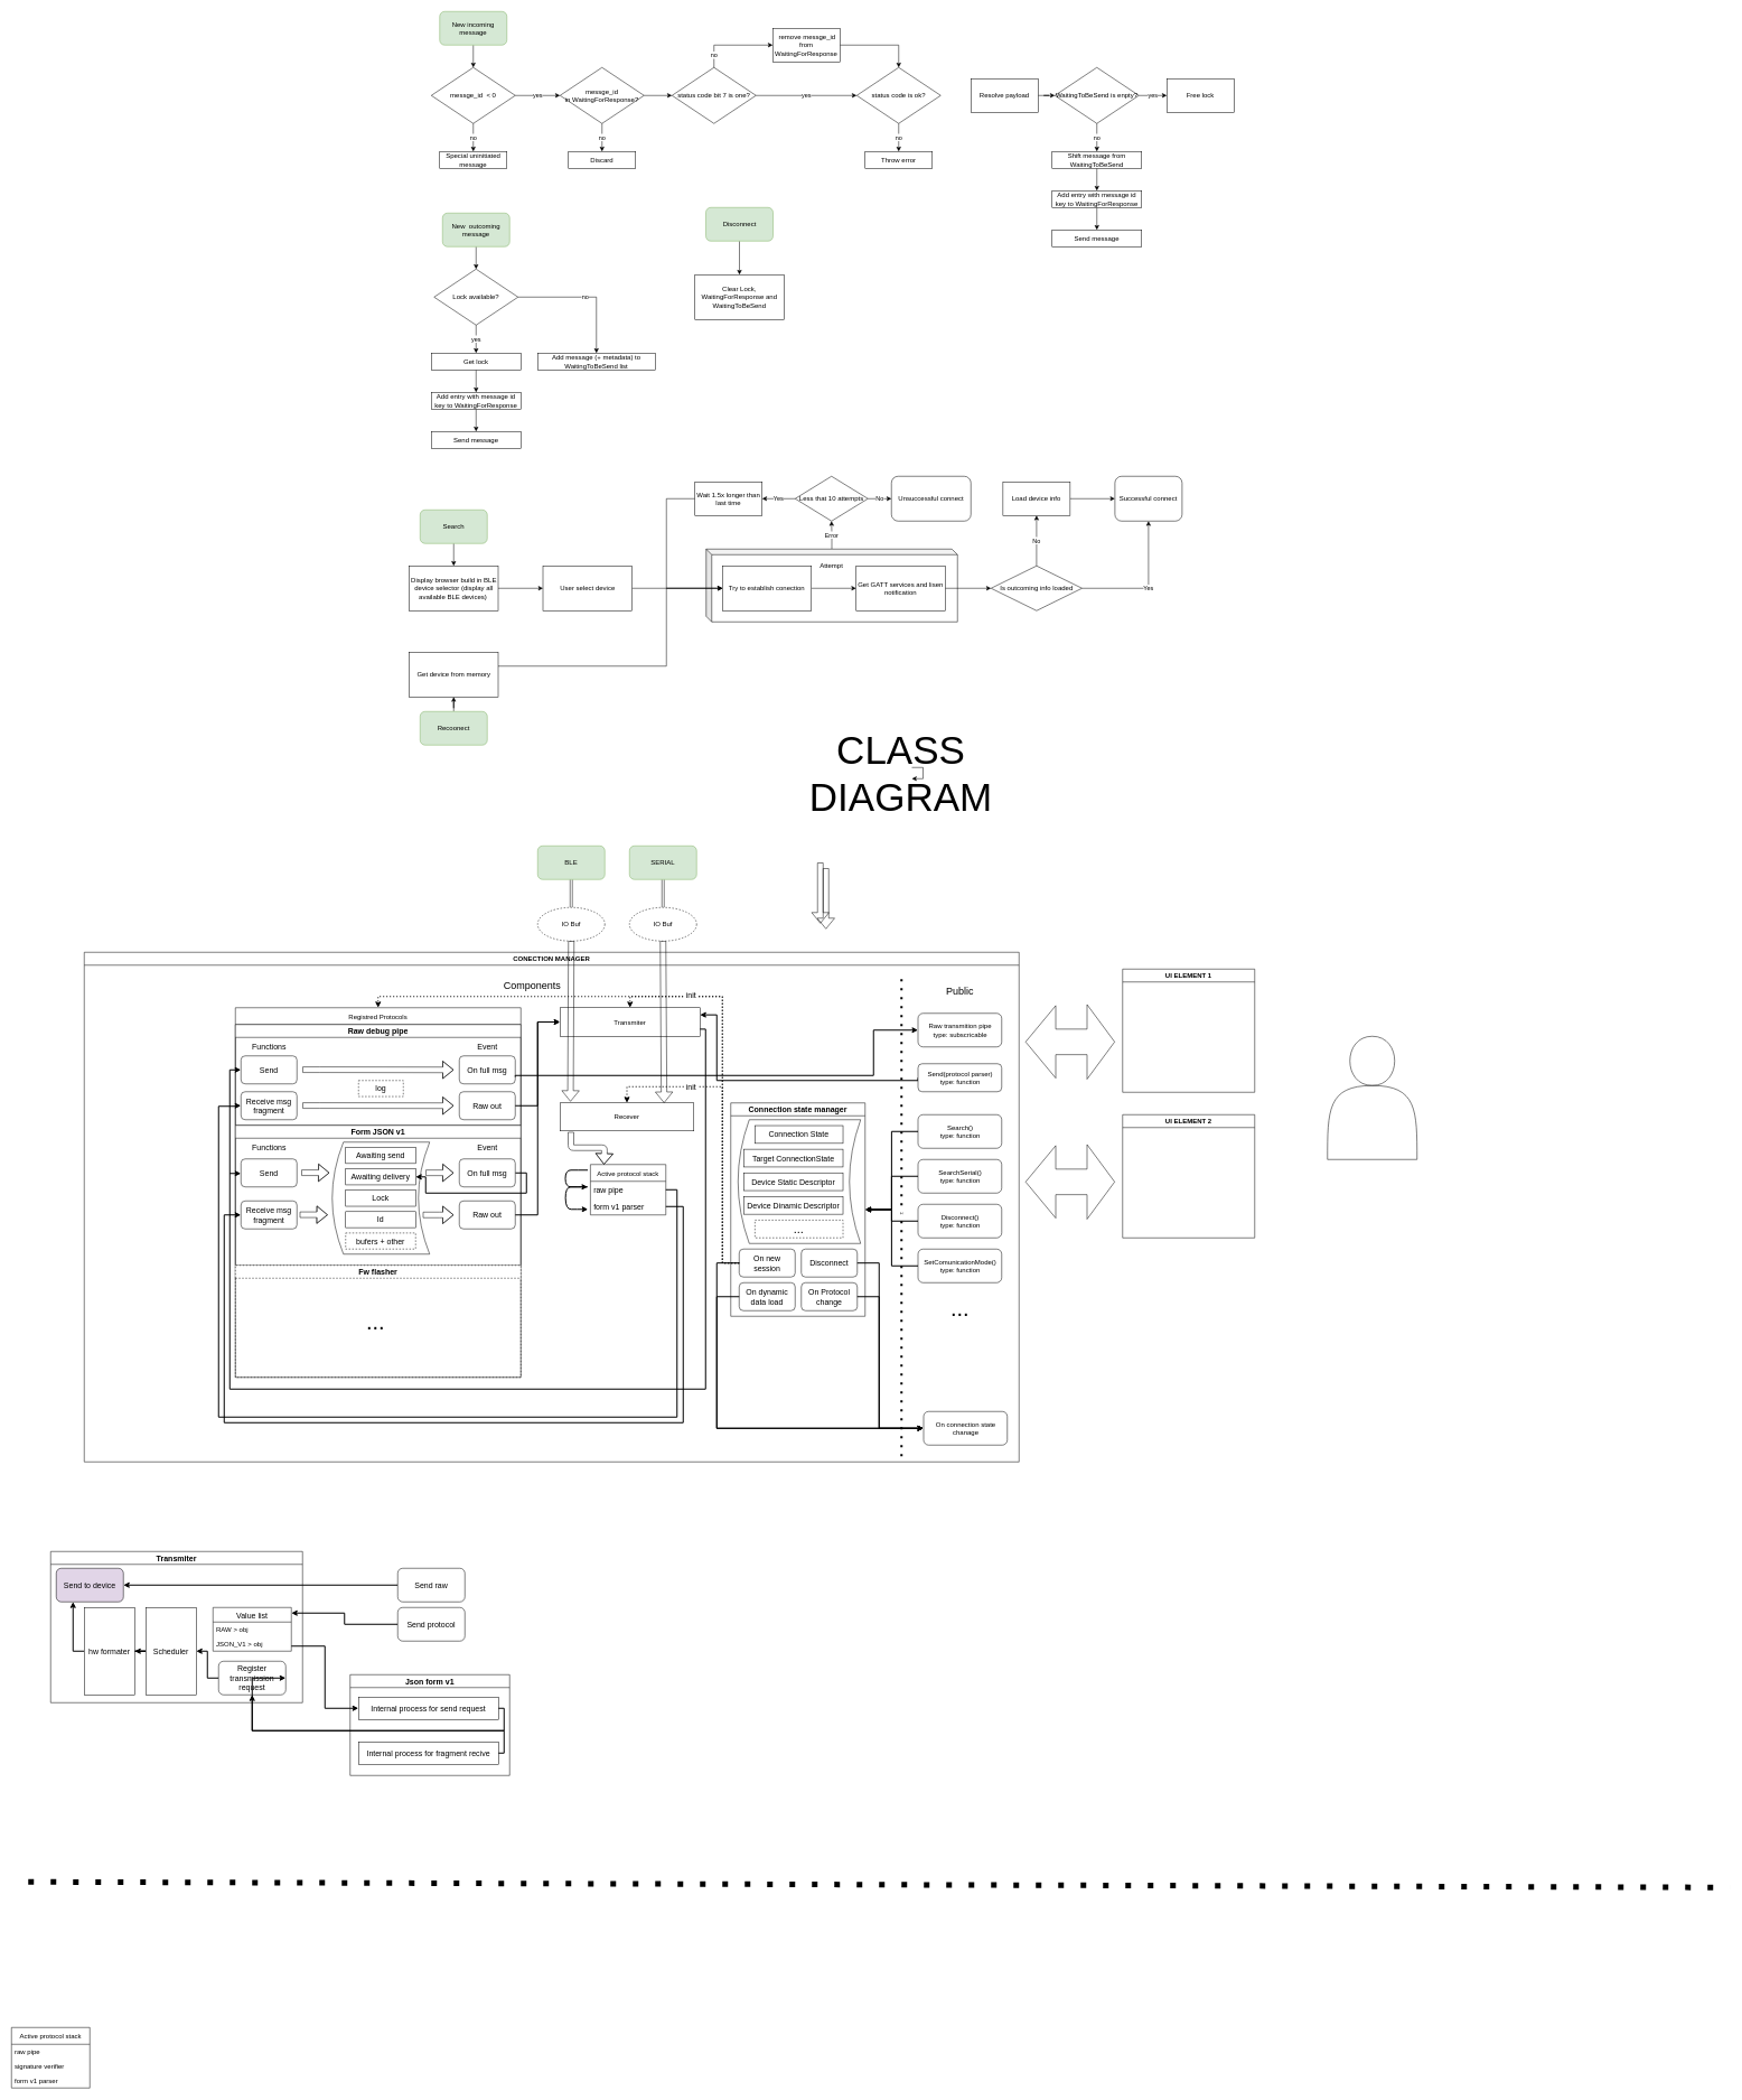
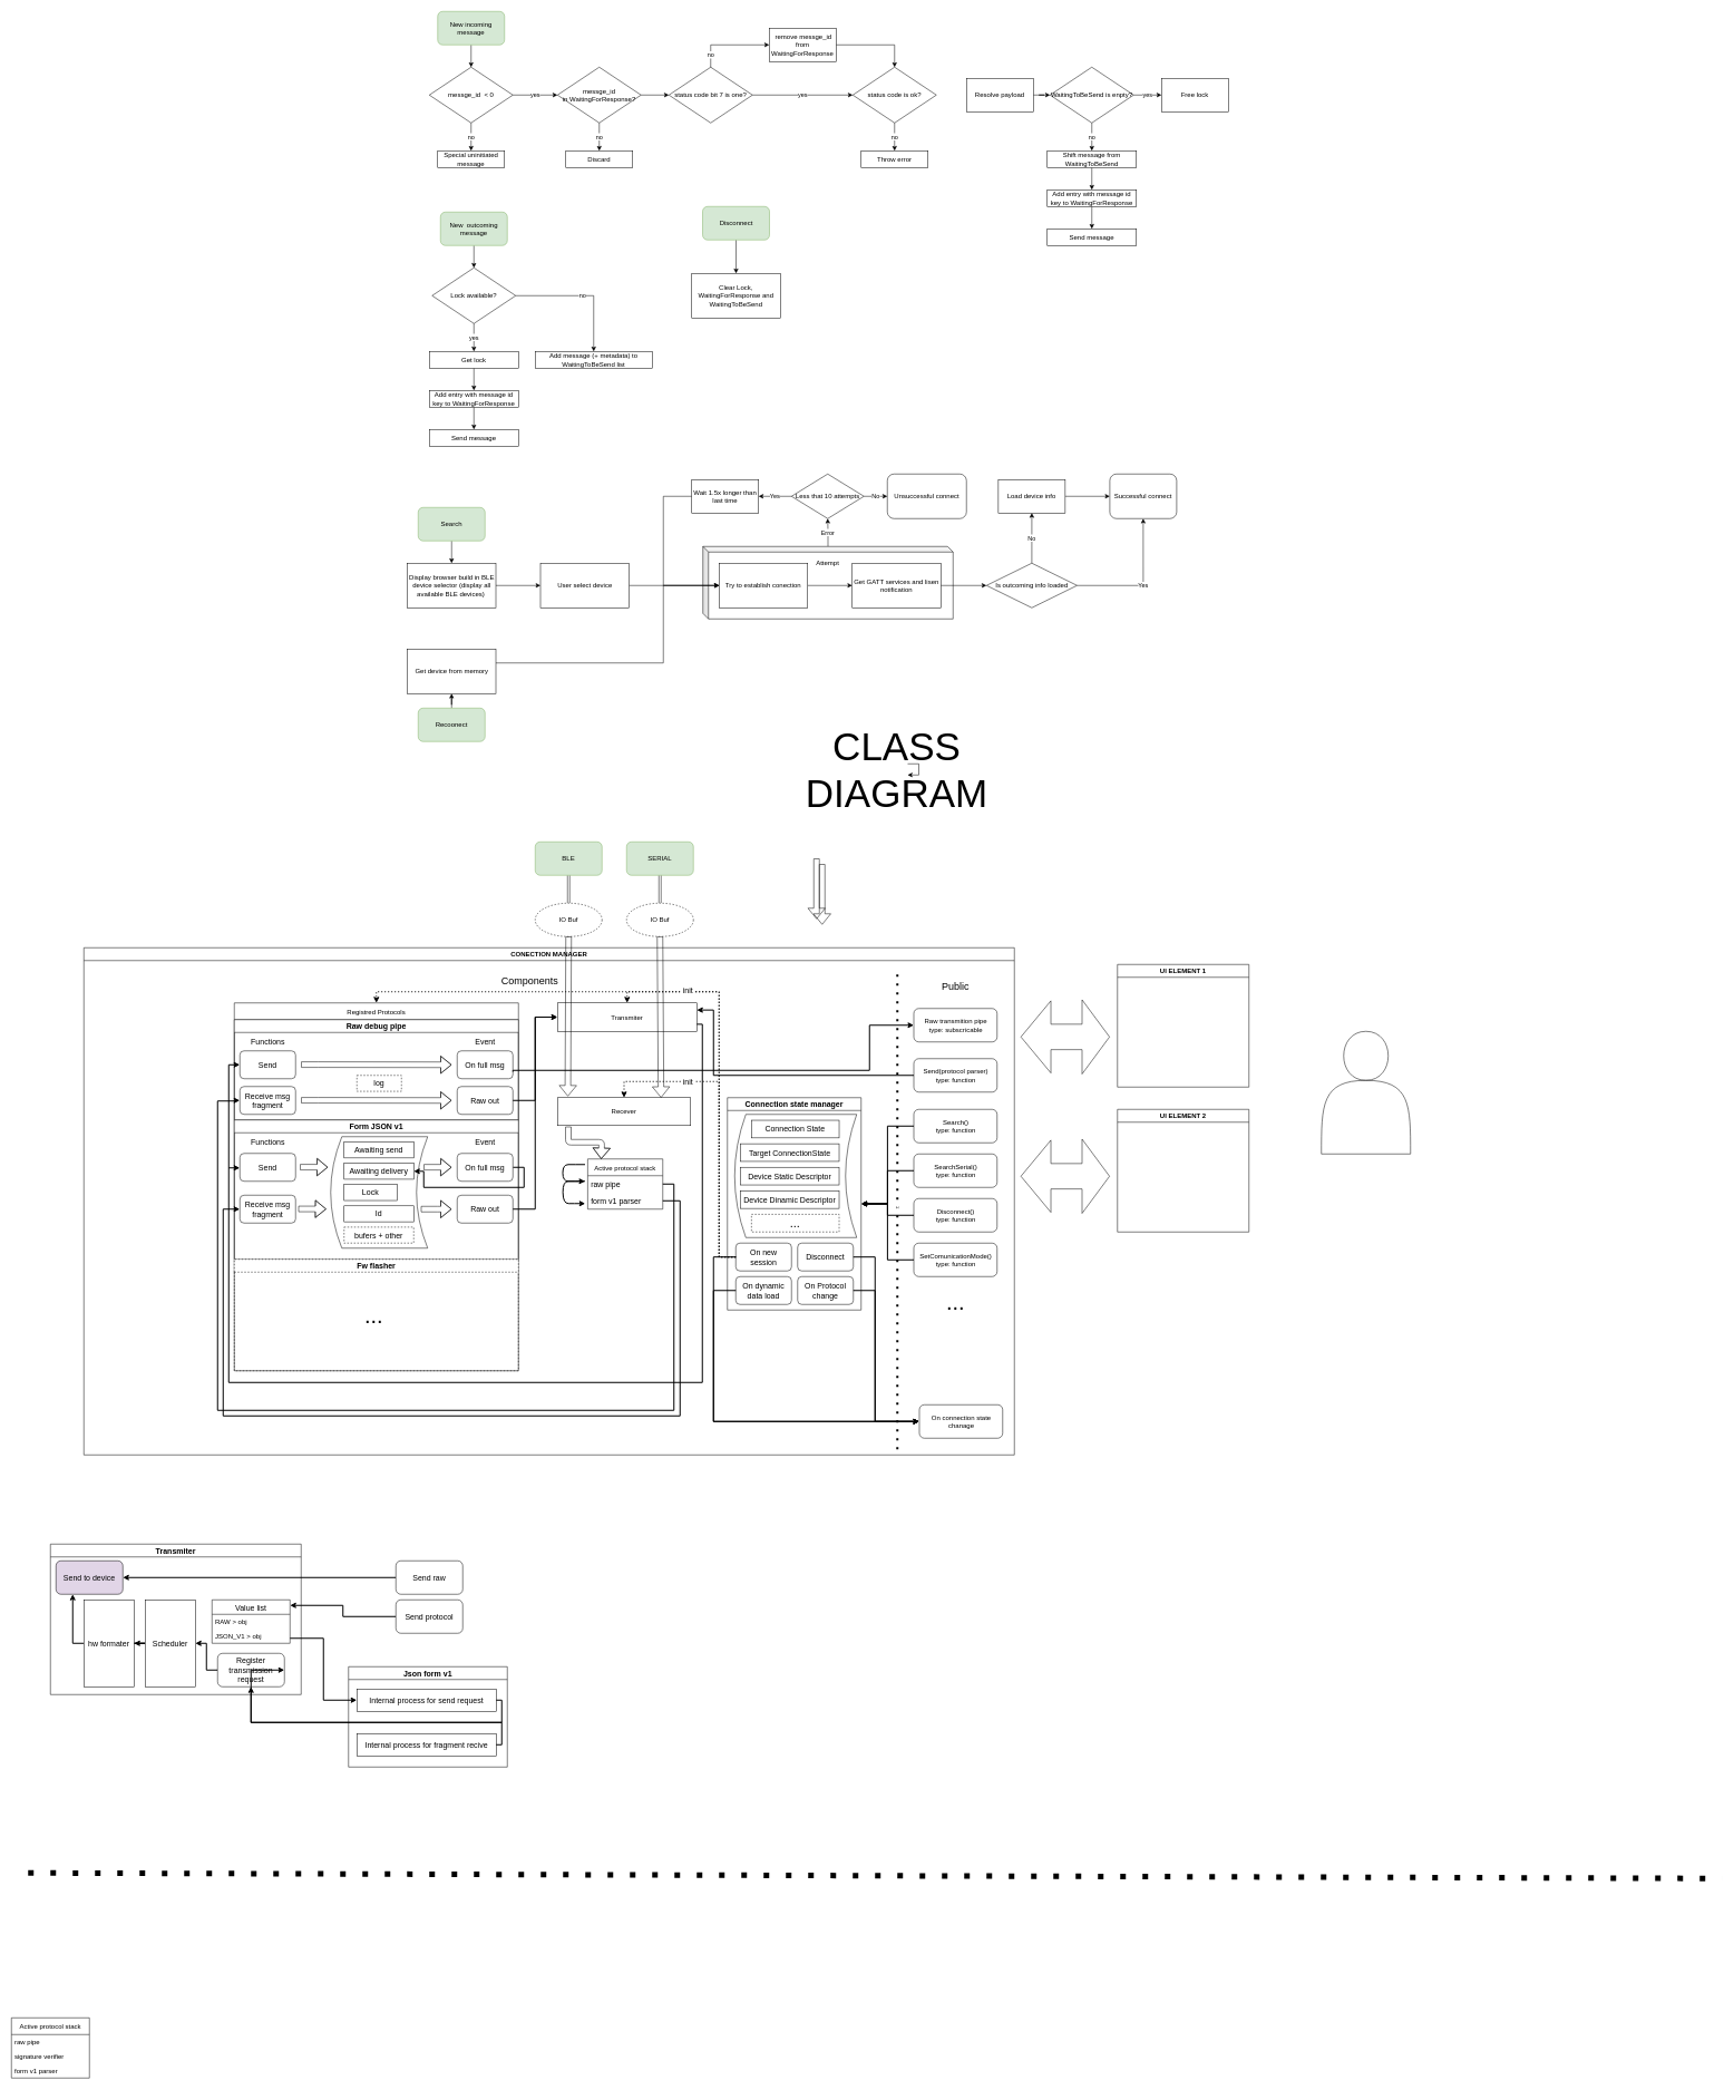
- <mxCell id="97" value="Send(protocol parser)&lt;br&gt;type: function" style="rounded=1;whiteSpace=wrap;html=1;" vertex="1" parent="84"><mxGeometry x="1489.5" y="199" width="149.5" height="50" as="geometry" /></mxCell>
+ <mxCell id="97" value="Send(protocol parser)&lt;br&gt;type: function" style="rounded=1;whiteSpace=wrap;html=1;" vertex="1" parent="84"><mxGeometry x="1489.5" y="199" width="149.5" height="60" as="geometry" /></mxCell>
- <mxCell id="117" value="Lock" style="rounded=0;whiteSpace=wrap;html=1;fontSize=14;" vertex="1" parent="113"><mxGeometry x="24" y="85.91" width="125" height="28.64" as="geometry" /></mxCell>
+ <mxCell id="117" value="Lock" style="rounded=0;whiteSpace=wrap;html=1;fontSize=14;" vertex="1" parent="113"><mxGeometry x="24" y="85.91" width="95" height="28.64" as="geometry" /></mxCell>
